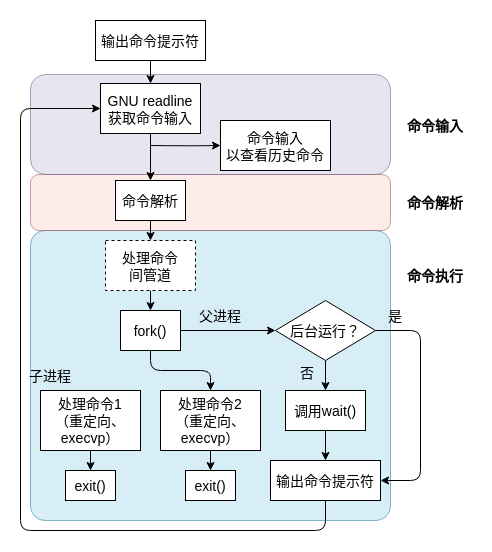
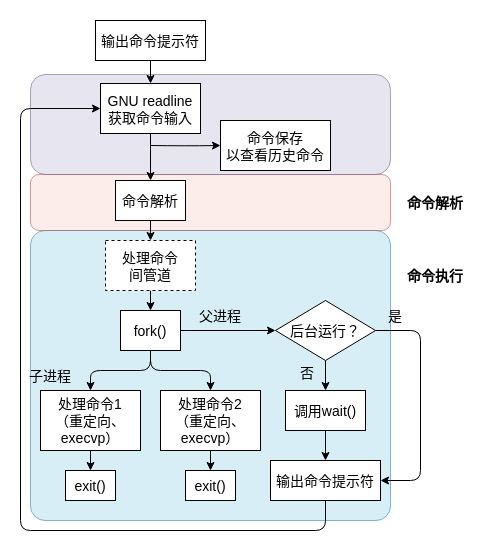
- <mxCell id="36" value="命令输入" style="text;strokeColor=none;fillColor=none;align=center;verticalAlign=middle;rounded=0;fontSize=14;fontColor=#000000;opacity=50;fontStyle=1" vertex="1" parent="1"><mxGeometry x="400" y="110" width="70" height="30" as="geometry" /></mxCell>
- <mxCell id="8" value="命令输入&#10;以查看历史命令" style="rounded=0;fontSize=14;" vertex="1" parent="1"><mxGeometry x="220" y="120" width="110" height="50" as="geometry" /></mxCell>
+ <mxCell id="8" value="命令保存&#10;以查看历史命令" style="rounded=0;fontSize=14;" vertex="1" parent="1"><mxGeometry x="220" y="120" width="110" height="50" as="geometry" /></mxCell>
+ <mxCell id="14" value="" style="edgeStyle=elbowEdgeStyle;elbow=vertical;endArrow=classic;fontSize=14;entryX=0.5;entryY=0;entryDx=0;entryDy=0;exitX=0.5;exitY=1;exitDx=0;exitDy=0;" edge="1" parent="1" source="17" target="13"><mxGeometry width="50" height="50" relative="1" as="geometry"><mxPoint x="240" y="320" as="sourcePoint" /><mxPoint x="220" y="280" as="targetPoint" /></mxGeometry></mxCell>
